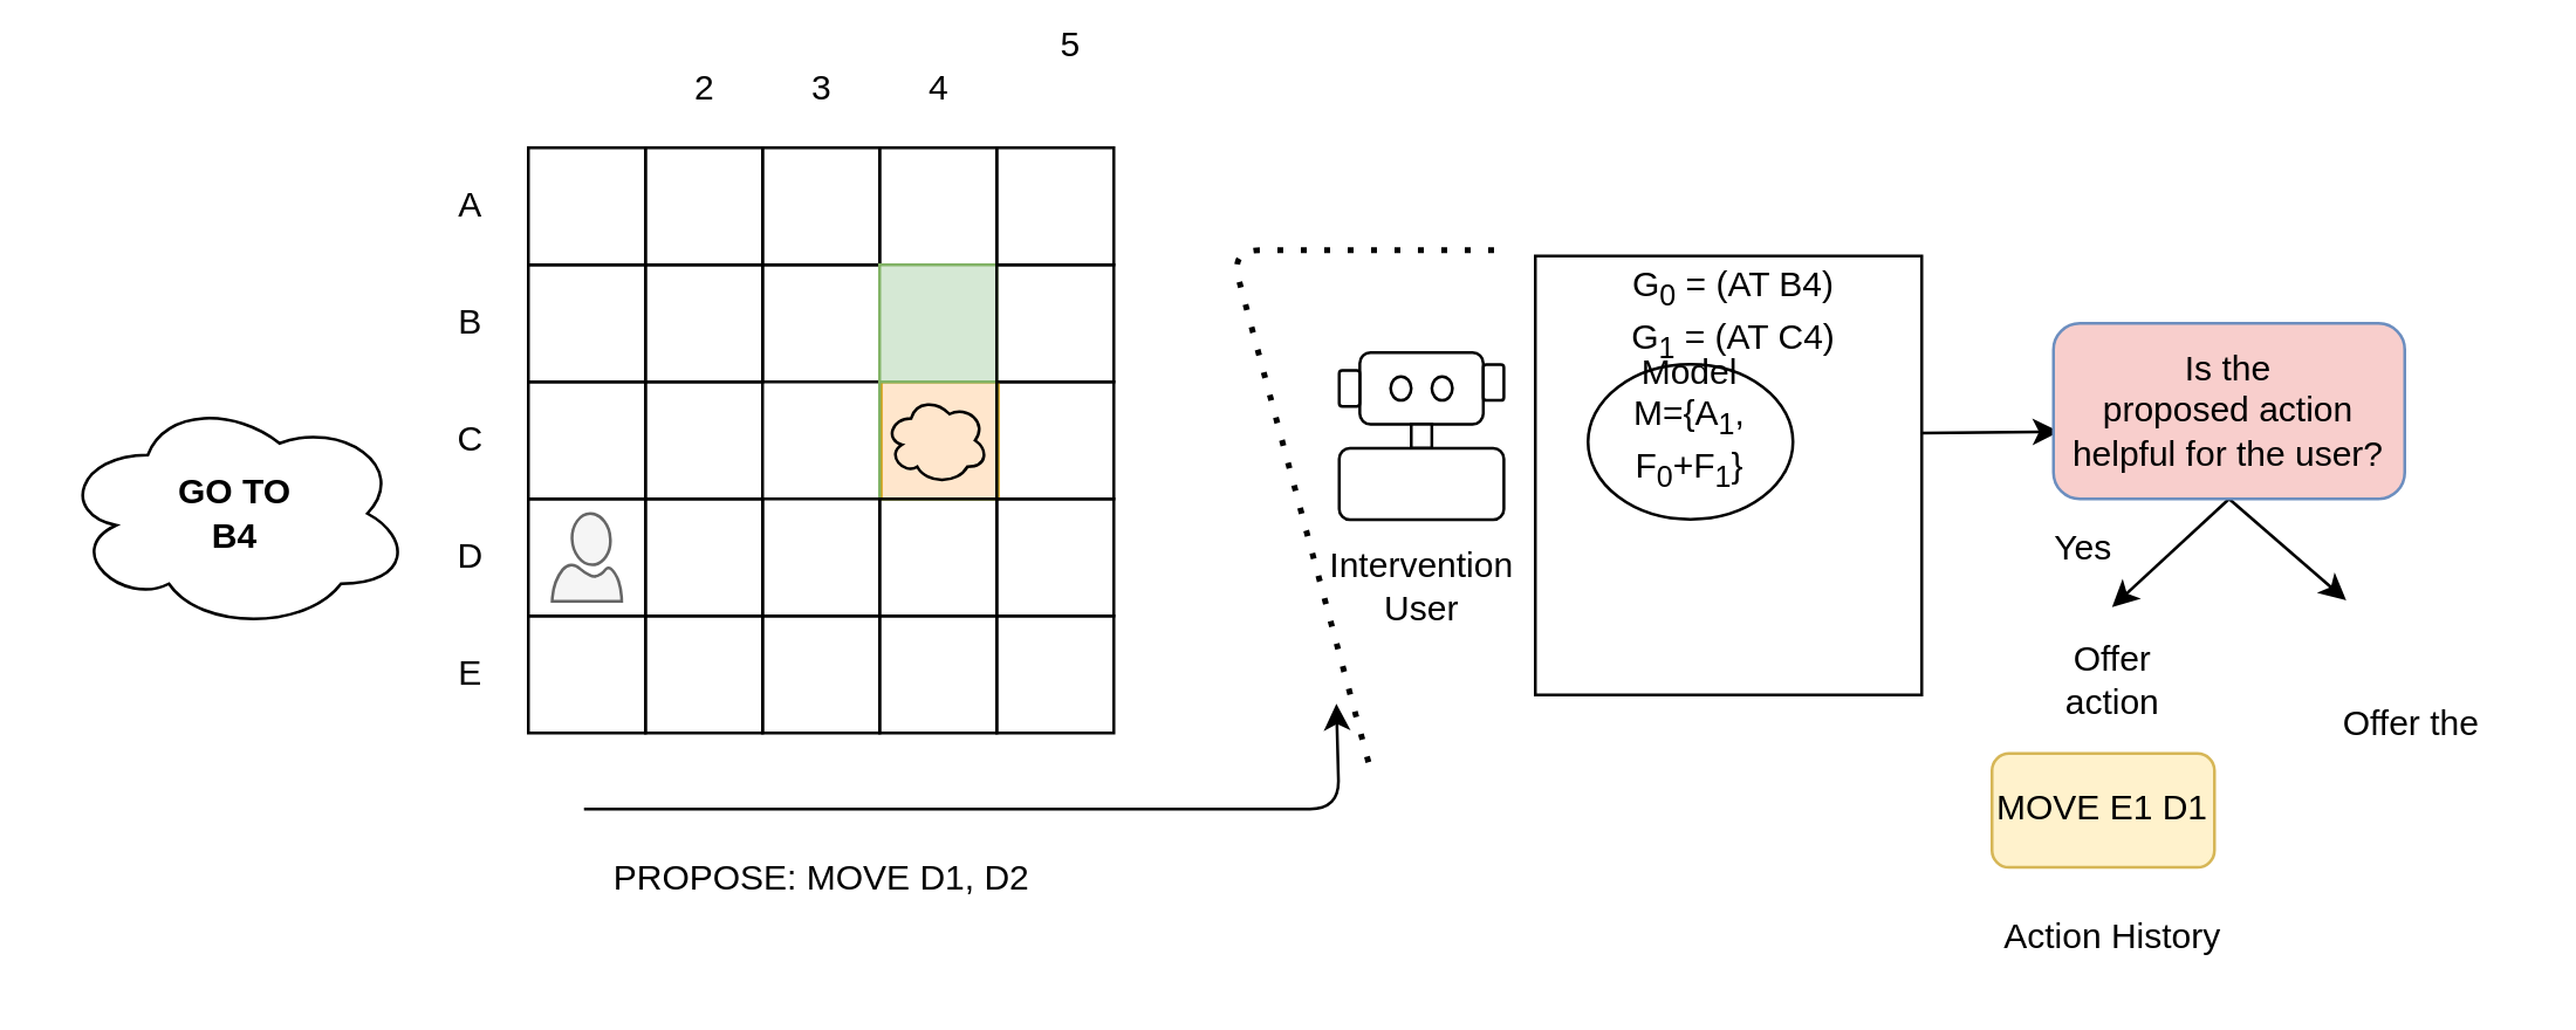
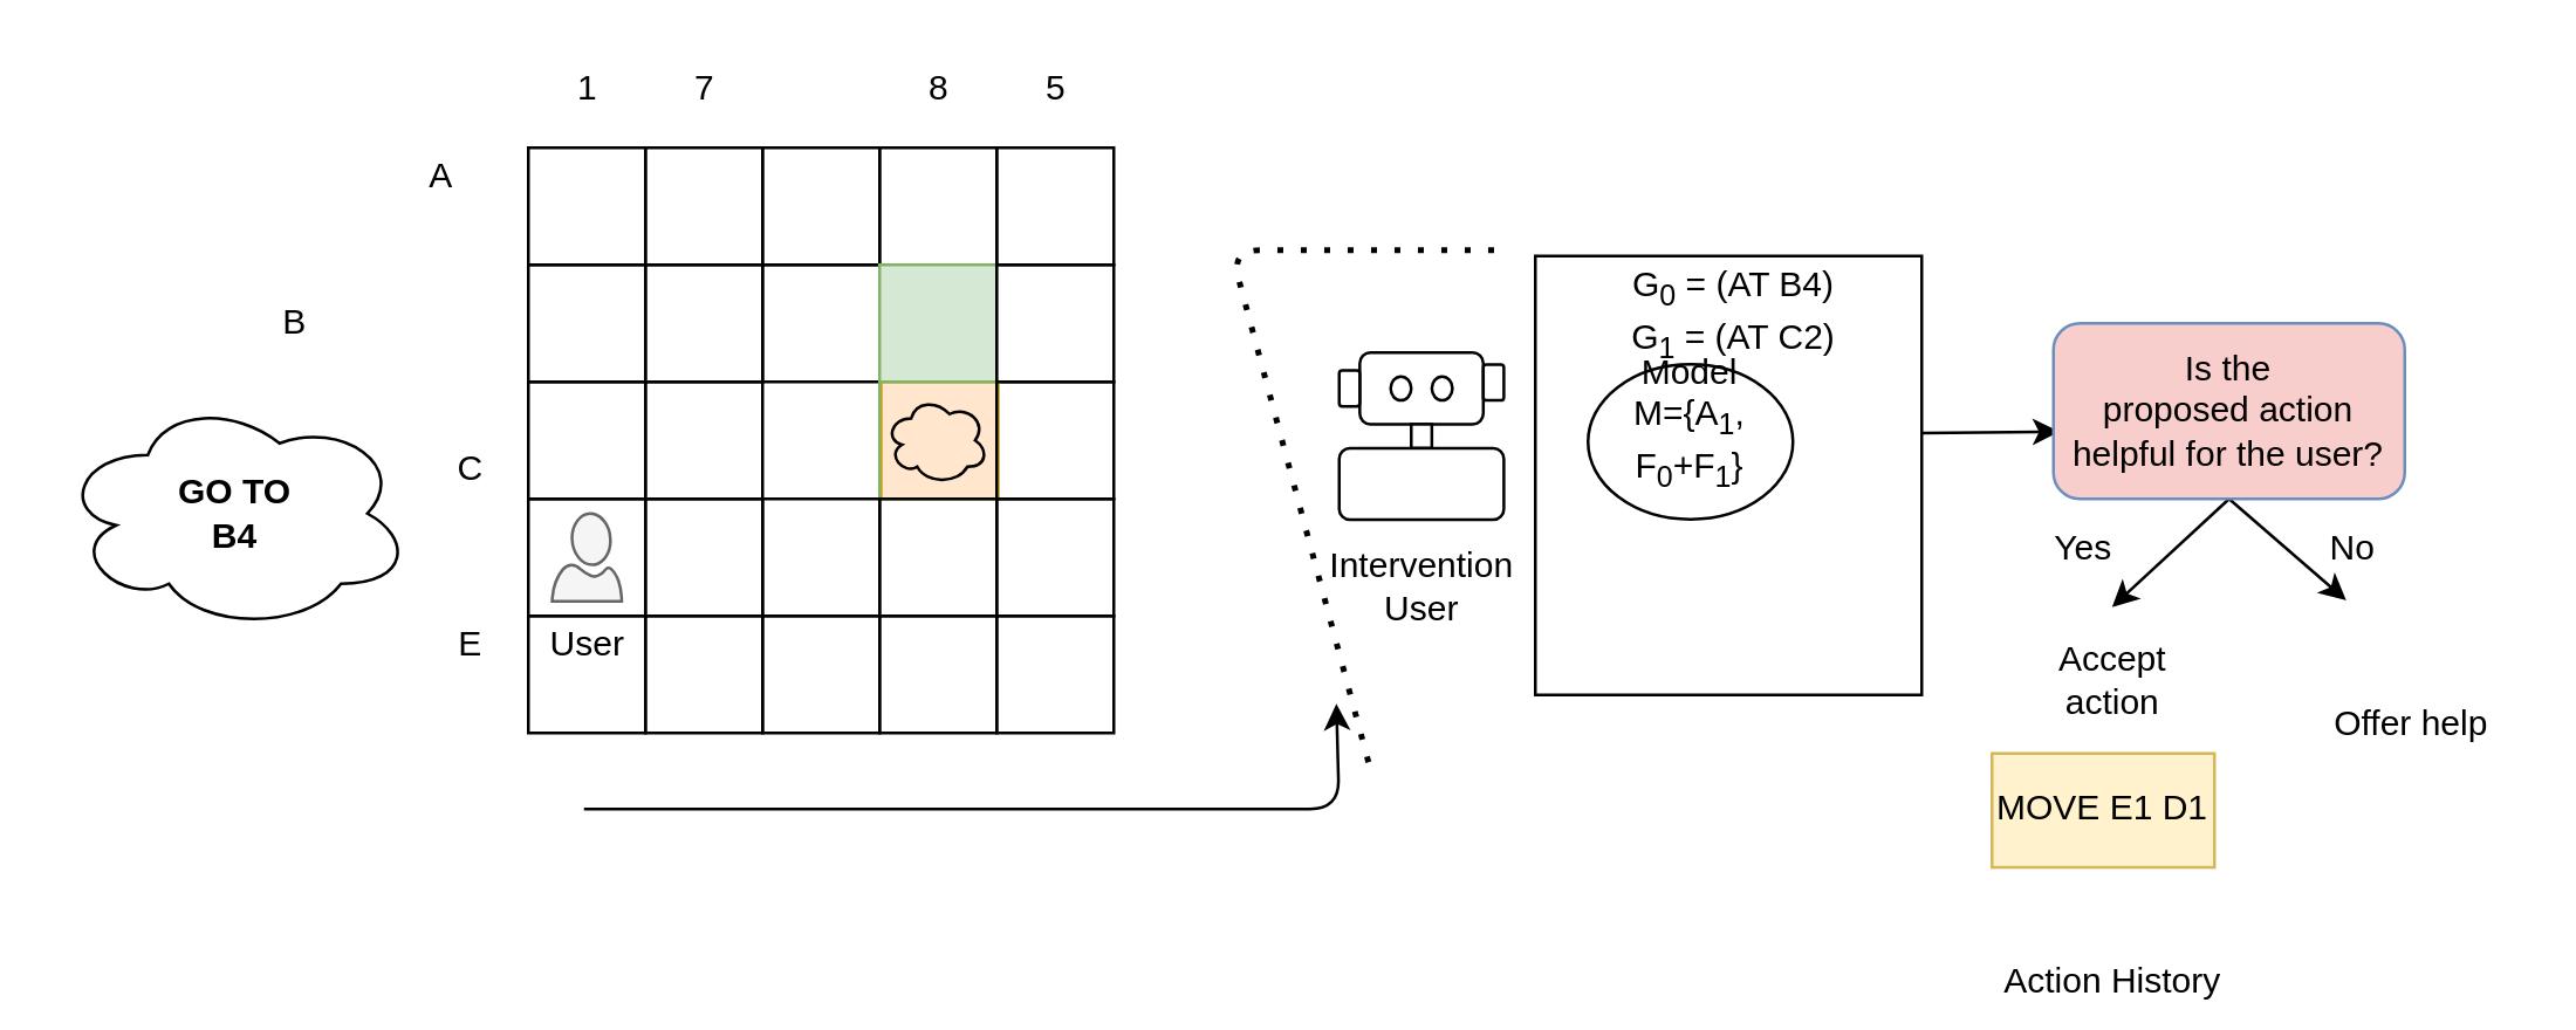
- <mxCell id="69" value="5" style="text;html=1;align=center;verticalAlign=middle;resizable=0;points=[];autosize=1;fontSize=12;" vertex="1" parent="1"><mxGeometry x="355" y="5" width="20" height="20" as="geometry" /></mxCell>
+ <mxCell id="69" value="5" style="text;html=1;align=center;verticalAlign=middle;resizable=0;points=[];autosize=1;fontSize=12;" vertex="1" parent="1"><mxGeometry x="350" y="20" width="20" height="20" as="geometry" /></mxCell>
+ <mxCell id="65" value="1" style="text;html=1;align=center;verticalAlign=middle;resizable=0;points=[];autosize=1;fontSize=12;" vertex="1" parent="1"><mxGeometry x="190" y="20" width="20" height="20" as="geometry" /></mxCell>
- <mxCell id="66" value="2" style="text;html=1;align=center;verticalAlign=middle;resizable=0;points=[];autosize=1;fontSize=12;" vertex="1" parent="1"><mxGeometry x="230" y="20" width="20" height="20" as="geometry" /></mxCell>
+ <mxCell id="66" value="7" style="text;html=1;align=center;verticalAlign=middle;resizable=0;points=[];autosize=1;fontSize=12;" vertex="1" parent="1"><mxGeometry x="230" y="20" width="20" height="20" as="geometry" /></mxCell>
- <mxCell id="67" value="3" style="text;html=1;align=center;verticalAlign=middle;resizable=0;points=[];autosize=1;fontSize=12;" vertex="1" parent="1"><mxGeometry x="270" y="20" width="20" height="20" as="geometry" /></mxCell>
- <mxCell id="68" value="4" style="text;html=1;align=center;verticalAlign=middle;resizable=0;points=[];autosize=1;fontSize=12;" vertex="1" parent="1"><mxGeometry x="310" y="20" width="20" height="20" as="geometry" /></mxCell>
+ <mxCell id="68" value="8" style="text;html=1;align=center;verticalAlign=middle;resizable=0;points=[];autosize=1;fontSize=12;" vertex="1" parent="1"><mxGeometry x="310" y="20" width="20" height="20" as="geometry" /></mxCell>
- <mxCell id="43" value="A" style="text;html=1;align=center;verticalAlign=middle;resizable=0;points=[];autosize=1;fontSize=12;" vertex="1" parent="1"><mxGeometry x="150" y="60" width="20" height="20" as="geometry" /></mxCell>
+ <mxCell id="43" value="A" style="text;html=1;align=center;verticalAlign=middle;resizable=0;points=[];autosize=1;fontSize=12;" vertex="1" parent="1"><mxGeometry x="140" y="50" width="20" height="20" as="geometry" /></mxCell>
- <mxCell id="53" value="&lt;div&gt;G&lt;sub&gt;0&lt;/sub&gt; = (AT B4)&lt;/div&gt;&lt;div&gt;G&lt;sub&gt;1&lt;/sub&gt; = (AT C4)&lt;br&gt;&lt;/div&gt;" style="text;html=1;strokeColor=none;fillColor=none;align=center;verticalAlign=middle;whiteSpace=wrap;rounded=0;fontSize=12;" vertex="1" parent="1"><mxGeometry x="547" y="97" width="90" height="20" as="geometry" /></mxCell>
+ <mxCell id="53" value="&lt;div&gt;G&lt;sub&gt;0&lt;/sub&gt; = (AT B4)&lt;/div&gt;&lt;div&gt;G&lt;sub&gt;1&lt;/sub&gt; = (AT C2)&lt;br&gt;&lt;/div&gt;" style="text;html=1;strokeColor=none;fillColor=none;align=center;verticalAlign=middle;whiteSpace=wrap;rounded=0;fontSize=12;" vertex="1" parent="1"><mxGeometry x="547" y="97" width="90" height="20" as="geometry" /></mxCell>
- <mxCell id="44" value="B" style="text;html=1;align=center;verticalAlign=middle;resizable=0;points=[];autosize=1;fontSize=12;" vertex="1" parent="1"><mxGeometry x="150" y="100" width="20" height="20" as="geometry" /></mxCell>
+ <mxCell id="44" value="B" style="text;html=1;align=center;verticalAlign=middle;resizable=0;points=[];autosize=1;fontSize=12;" vertex="1" parent="1"><mxGeometry x="90" y="100" width="20" height="20" as="geometry" /></mxCell>
- <mxCell id="45" value="C" style="text;html=1;align=center;verticalAlign=middle;resizable=0;points=[];autosize=1;fontSize=12;" vertex="1" parent="1"><mxGeometry x="150" y="140" width="20" height="20" as="geometry" /></mxCell>
+ <mxCell id="45" value="C" style="text;html=1;align=center;verticalAlign=middle;resizable=0;points=[];autosize=1;fontSize=12;" vertex="1" parent="1"><mxGeometry x="150" y="150" width="20" height="20" as="geometry" /></mxCell>
+ <mxCell id="63" value="No" style="text;html=1;align=center;verticalAlign=middle;resizable=0;points=[];autosize=1;fontSize=12;" vertex="1" parent="1"><mxGeometry x="788" y="177" width="30" height="20" as="geometry" /></mxCell>
- <mxCell id="46" value="D" style="text;html=1;align=center;verticalAlign=middle;resizable=0;points=[];autosize=1;fontSize=12;" vertex="1" parent="1"><mxGeometry x="150" y="180" width="20" height="20" as="geometry" /></mxCell>
+ <mxCell id="34" value="User" style="text;html=1;align=center;verticalAlign=middle;resizable=0;points=[];autosize=1;fontSize=12;" vertex="1" parent="28"><mxGeometry width="40" height="20" as="geometry" /></mxCell>
- <mxCell id="47" value="E" style="text;html=1;align=center;verticalAlign=middle;resizable=0;points=[];autosize=1;fontSize=12;" vertex="1" parent="1"><mxGeometry x="150" y="220" width="20" height="20" as="geometry" /></mxCell>
+ <mxCell id="47" value="E" style="text;html=1;align=center;verticalAlign=middle;resizable=0;points=[];autosize=1;fontSize=12;" vertex="1" parent="1"><mxGeometry x="150" y="210" width="20" height="20" as="geometry" /></mxCell>
- <mxCell id="62" value="&lt;div&gt;Offer&lt;/div&gt;&lt;div&gt;action&lt;br&gt;&lt;/div&gt;" style="text;html=1;align=center;verticalAlign=middle;resizable=0;points=[];autosize=1;fontSize=12;" vertex="1" parent="1"><mxGeometry x="696" y="217" width="50" height="30" as="geometry" /></mxCell>
+ <mxCell id="62" value="&lt;div&gt;Accept&lt;/div&gt;&lt;div&gt;action&lt;br&gt;&lt;/div&gt;" style="text;html=1;align=center;verticalAlign=middle;resizable=0;points=[];autosize=1;fontSize=12;" vertex="1" parent="1"><mxGeometry x="696" y="217" width="50" height="30" as="geometry" /></mxCell>
- <mxCell id="61" value="Offer the" style="text;html=1;align=center;verticalAlign=middle;resizable=0;points=[];autosize=1;fontSize=12;" vertex="1" parent="1"><mxGeometry x="788" y="237" width="70" height="20" as="geometry" /></mxCell>
+ <mxCell id="61" value="Offer help" style="text;html=1;align=center;verticalAlign=middle;resizable=0;points=[];autosize=1;fontSize=12;" vertex="1" parent="1"><mxGeometry x="788" y="237" width="70" height="20" as="geometry" /></mxCell>
- <mxCell id="55" value="&lt;div&gt;MOVE E1 D1&lt;/div&gt;" style="whiteSpace=wrap;html=1;shadow=0;fillColor=#fff2cc;fontSize=12;strokeColor=#d6b656;rounded=1;" vertex="1" parent="1"><mxGeometry x="680" y="257" width="76" height="38.93" as="geometry" /></mxCell>
+ <mxCell id="55" value="&lt;div&gt;MOVE E1 D1&lt;/div&gt;" style="rounded=0;whiteSpace=wrap;html=1;shadow=0;fillColor=#fff2cc;fontSize=12;strokeColor=#d6b656;" vertex="1" parent="1"><mxGeometry x="680" y="257" width="76" height="38.93" as="geometry" /></mxCell>
- <mxCell id="49" value="PROPOSE: MOVE D1, D2" style="text;html=1;align=center;verticalAlign=middle;resizable=0;points=[];autosize=1;fontSize=12;" vertex="1" parent="1"><mxGeometry x="200" y="290" width="160" height="20" as="geometry" /></mxCell>
- <mxCell id="70" value="Action History" style="text;html=1;align=center;verticalAlign=middle;resizable=0;points=[];autosize=1;" vertex="1" parent="1"><mxGeometry x="676" y="310" width="90" height="20" as="geometry" /></mxCell>
+ <mxCell id="70" value="Action History" style="text;html=1;align=center;verticalAlign=middle;resizable=0;points=[];autosize=1;" vertex="1" parent="1"><mxGeometry x="676" y="325" width="90" height="20" as="geometry" /></mxCell>
